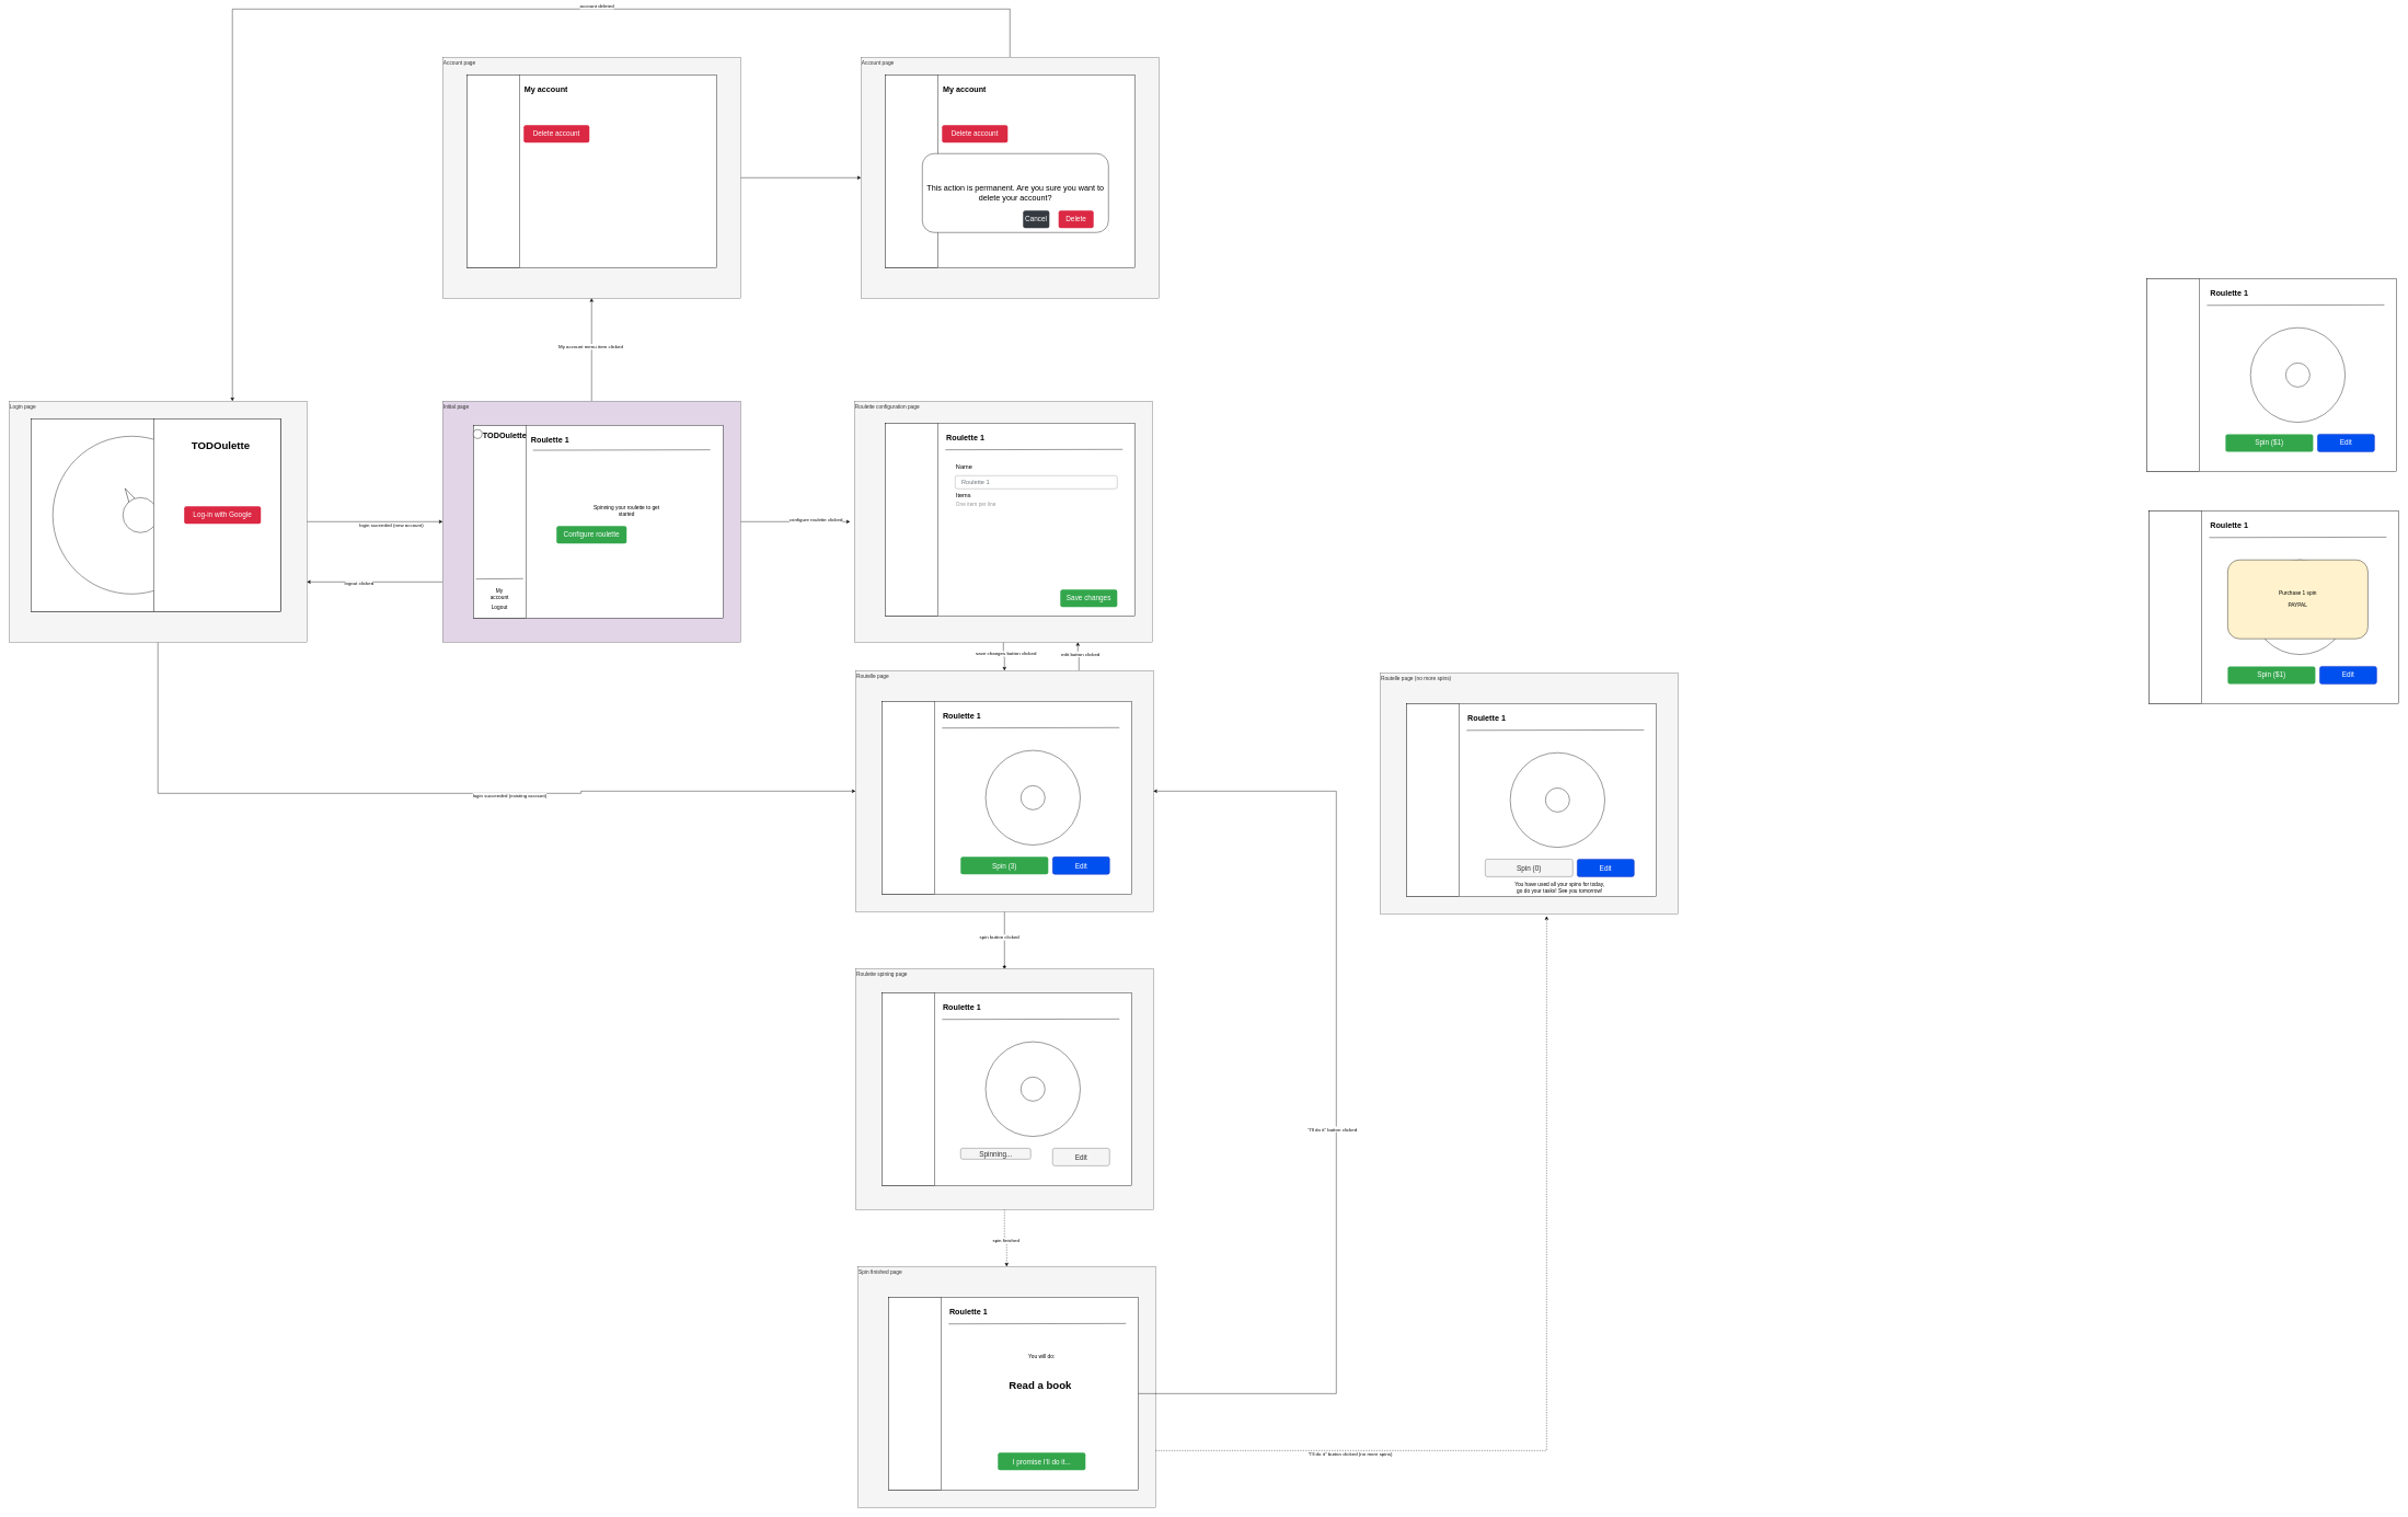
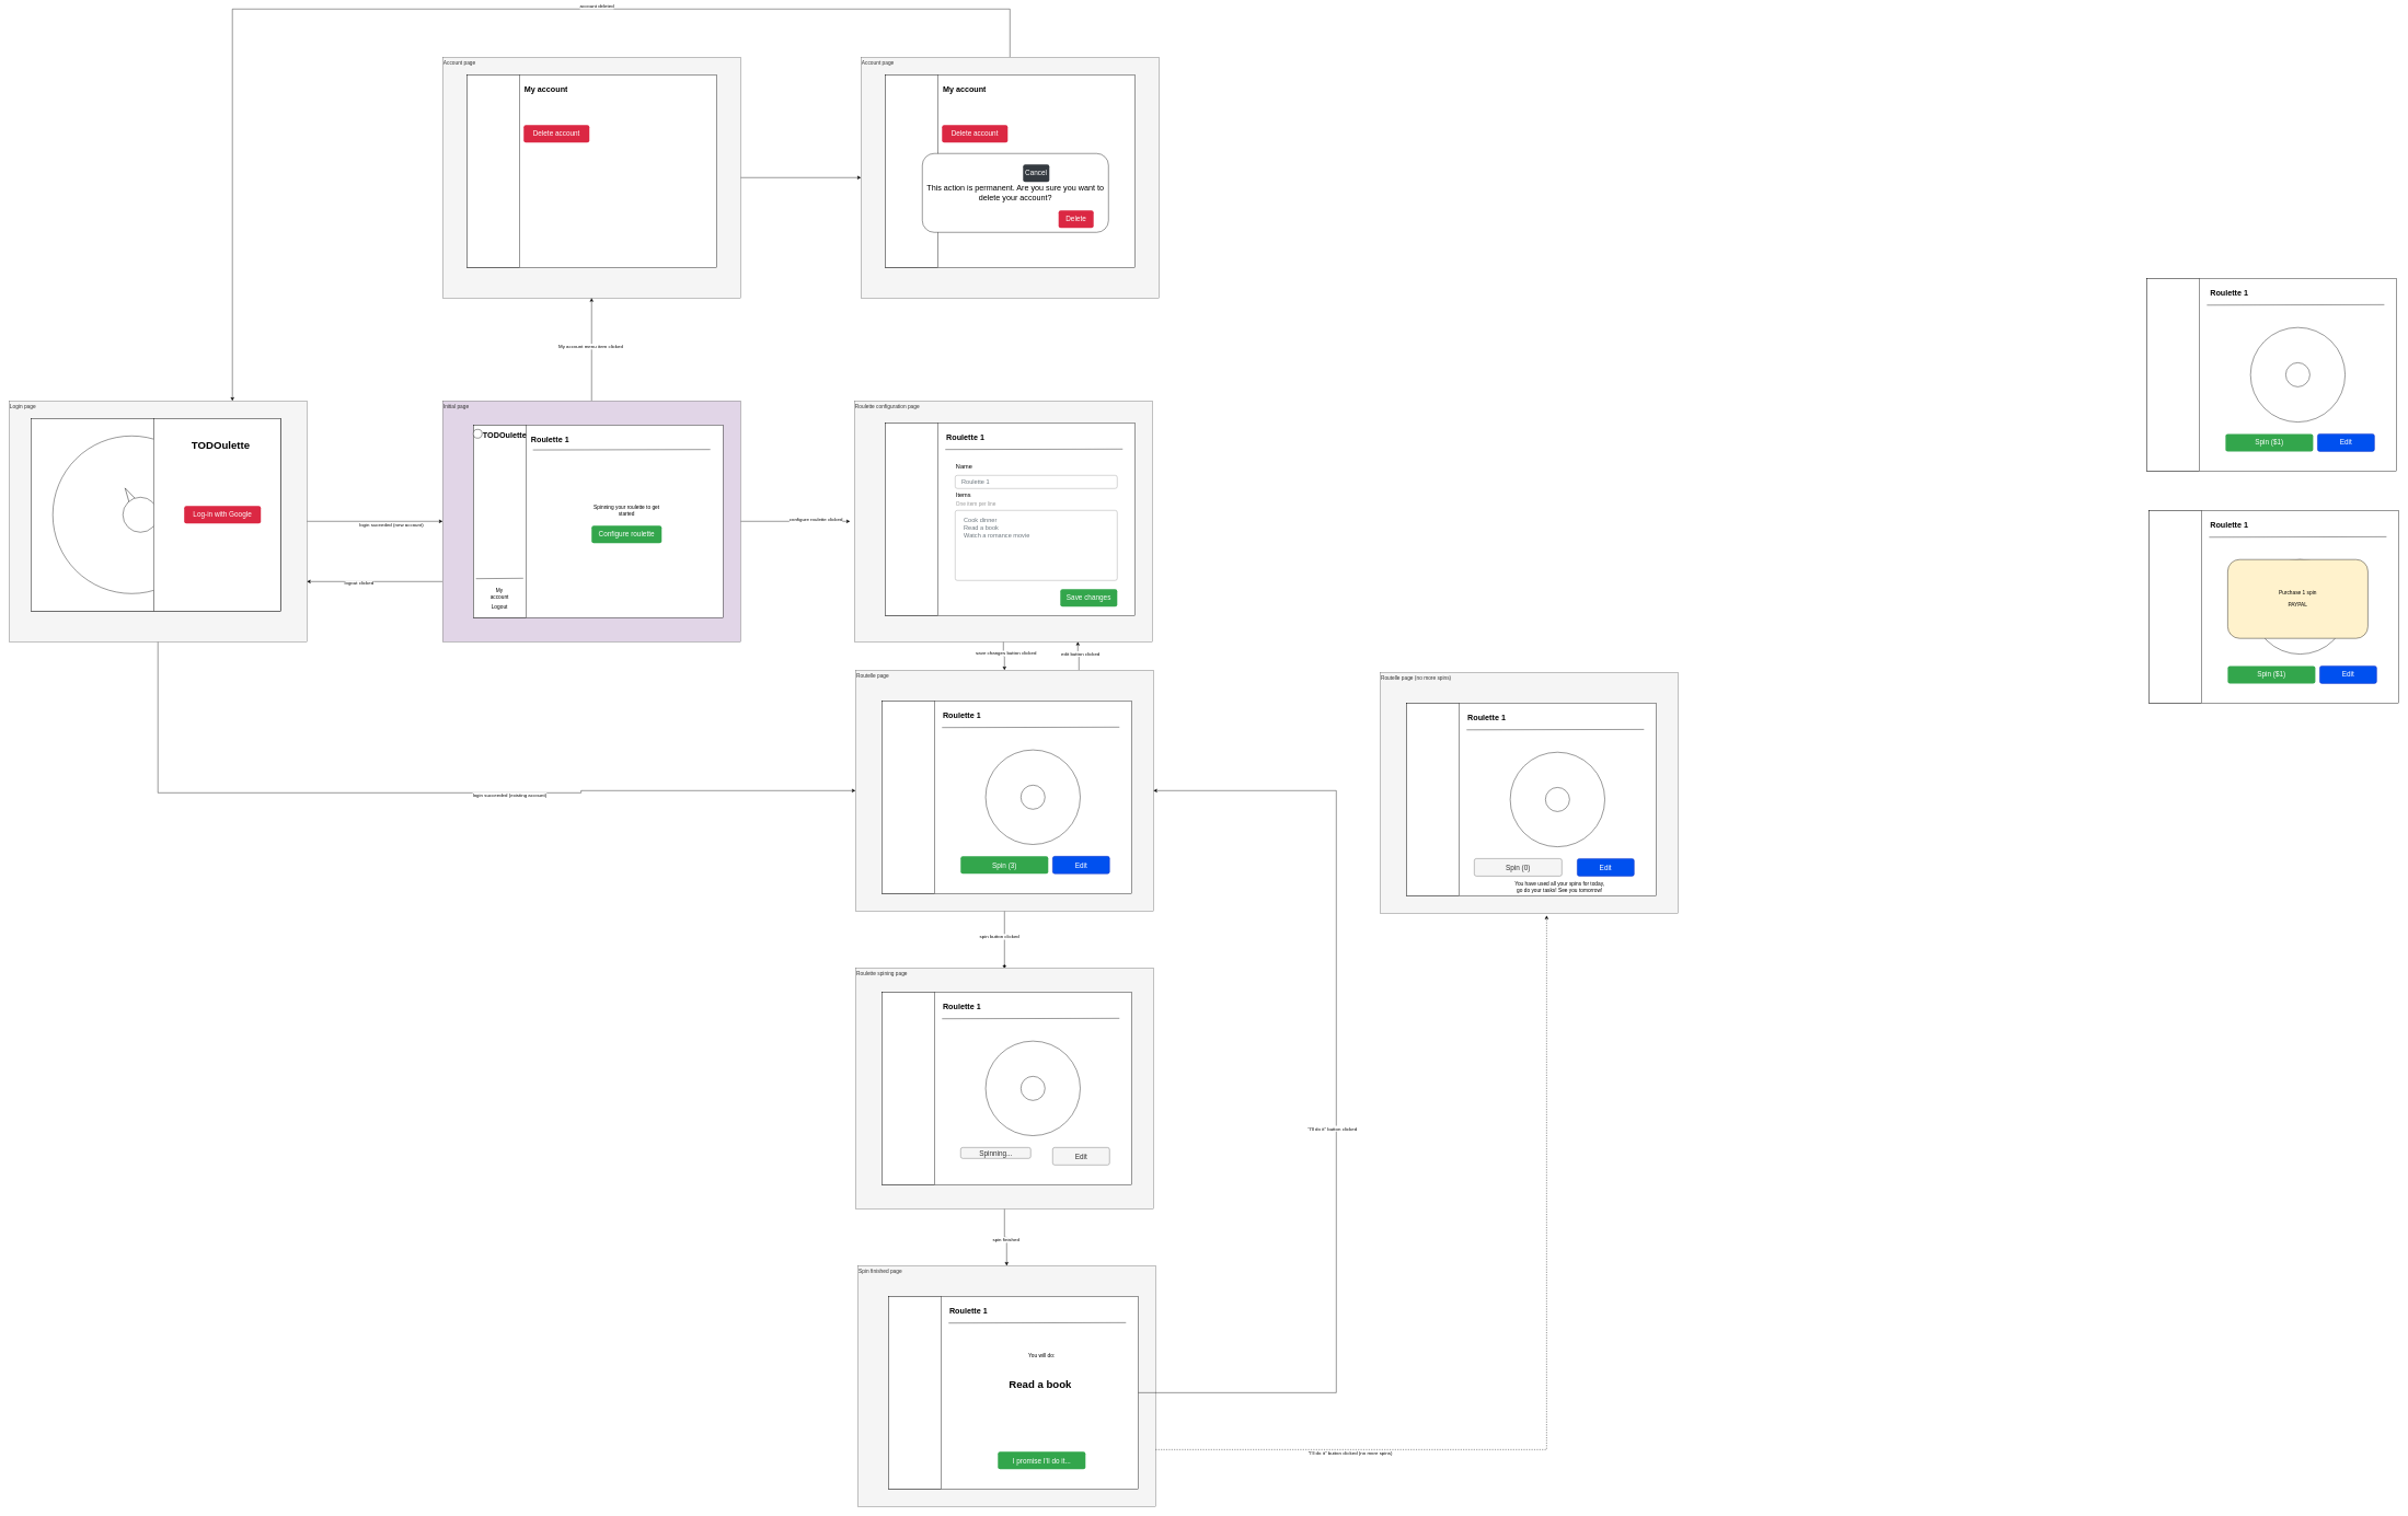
- <mxCell id="112" value="Cancel" style="html=1;shadow=0;dashed=0;shape=mxgraph.bootstrap.rrect;rSize=5;strokeColor=none;strokeWidth=1;fillColor=#343A40;fontColor=#ffffff;whiteSpace=wrap;align=center;verticalAlign=middle;spacingLeft=0;fontStyle=0;fontSize=16;spacing=5;" parent="1" vertex="1"><mxGeometry x="2335" y="480" width="60" height="40" as="geometry" /></mxCell>
+ <mxCell id="112" value="Cancel" style="html=1;shadow=0;dashed=0;shape=mxgraph.bootstrap.rrect;rSize=5;strokeColor=none;strokeWidth=1;fillColor=#343A40;fontColor=#ffffff;whiteSpace=wrap;align=center;verticalAlign=middle;spacingLeft=0;fontStyle=0;fontSize=16;spacing=5;" parent="1" vertex="1"><mxGeometry x="2335" y="375" width="60" height="40" as="geometry" /></mxCell>
- <mxCell id="39" value="Configure roulette" style="html=1;shadow=0;dashed=0;shape=mxgraph.bootstrap.rrect;rSize=5;strokeColor=none;strokeWidth=1;fillColor=#33A64C;fontColor=#FFFFFF;whiteSpace=wrap;align=center;verticalAlign=middle;spacingLeft=0;fontStyle=0;fontSize=16;spacing=5;" parent="1" vertex="1"><mxGeometry x="1270" y="1200" width="160" height="40" as="geometry" /></mxCell>
+ <mxCell id="39" value="Configure roulette" style="html=1;shadow=0;dashed=0;shape=mxgraph.bootstrap.rrect;rSize=5;strokeColor=none;strokeWidth=1;fillColor=#33A64C;fontColor=#FFFFFF;whiteSpace=wrap;align=center;verticalAlign=middle;spacingLeft=0;fontStyle=0;fontSize=16;spacing=5;" parent="1" vertex="1"><mxGeometry x="1350" y="1200" width="160" height="40" as="geometry" /></mxCell>
+ <mxCell id="49" value="Cook dinner&lt;div&gt;Read a book&lt;/div&gt;&lt;div&gt;Watch a romance movie&lt;/div&gt;" style="html=1;shadow=0;dashed=0;shape=mxgraph.bootstrap.rrect;rSize=5;strokeColor=#999999;strokeWidth=1;fillColor=#FFFFFF;fontColor=#6C767D;whiteSpace=wrap;align=left;verticalAlign=top;spacingLeft=10;fontSize=14;spacing=10;" parent="1" vertex="1"><mxGeometry x="2180" y="1165" width="370" height="160" as="geometry" /></mxCell>
- <mxCell id="118" value="Spin (0)" style="html=1;shadow=0;dashed=0;shape=mxgraph.bootstrap.rrect;rSize=5;strokeColor=#666666;strokeWidth=1;fillColor=#f5f5f5;fontColor=#333333;whiteSpace=wrap;align=center;verticalAlign=middle;spacingLeft=0;fontStyle=0;fontSize=16;spacing=5;" vertex="1" parent="1"><mxGeometry x="3390" y="1960.273" width="200" height="40" as="geometry" /></mxCell>
+ <mxCell id="118" value="Spin (0)" style="html=1;shadow=0;dashed=0;shape=mxgraph.bootstrap.rrect;rSize=5;strokeColor=#666666;strokeWidth=1;fillColor=#f5f5f5;fontColor=#333333;whiteSpace=wrap;align=center;verticalAlign=middle;spacingLeft=0;fontStyle=0;fontSize=16;spacing=5;" vertex="1" parent="1"><mxGeometry x="3365" y="1960.273" width="200" height="40" as="geometry" /></mxCell>
- <mxCell id="3" style="edgeStyle=orthogonalEdgeStyle;rounded=0;orthogonalLoop=1;jettySize=auto;html=1;entryX=0.5;entryY=0;entryDx=0;entryDy=0;dashed=1;" parent="1" source="5" target="2" edge="1"><mxGeometry relative="1" as="geometry" /></mxCell>
+ <mxCell id="3" style="edgeStyle=orthogonalEdgeStyle;rounded=0;orthogonalLoop=1;jettySize=auto;html=1;entryX=0.5;entryY=0;entryDx=0;entryDy=0;" parent="1" source="5" target="2" edge="1"><mxGeometry relative="1" as="geometry" /></mxCell>
